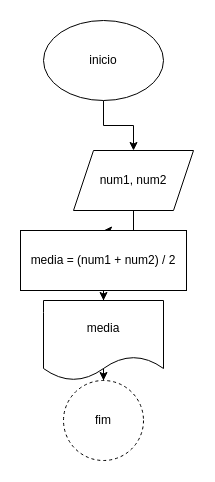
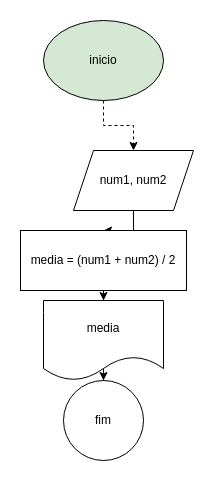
- <mxCell id="3" value="inicio" style="ellipse;whiteSpace=wrap;html=1;" vertex="1" parent="1"><mxGeometry x="43" y="20" width="120" height="80" as="geometry" /></mxCell>
+ <mxCell id="3" value="inicio" style="ellipse;whiteSpace=wrap;html=1;fillColor=#d5e8d4;" vertex="1" parent="1"><mxGeometry x="43" y="20" width="120" height="80" as="geometry" /></mxCell>
- <mxCell id="2" value="" style="edgeStyle=orthogonalEdgeStyle;rounded=0;orthogonalLoop=1;jettySize=auto;html=1;" edge="1" parent="1" source="3" target="5"><mxGeometry relative="1" as="geometry" /></mxCell>
+ <mxCell id="2" value="" style="edgeStyle=orthogonalEdgeStyle;rounded=0;orthogonalLoop=1;jettySize=auto;html=1;dashed=1;" edge="1" parent="1" source="3" target="5"><mxGeometry relative="1" as="geometry" /></mxCell>
- <mxCell id="10" value="fim" style="ellipse;whiteSpace=wrap;html=1;dashed=1;" vertex="1" parent="1"><mxGeometry x="63" y="380" width="80" height="80" as="geometry" /></mxCell>
+ <mxCell id="10" value="fim" style="ellipse;whiteSpace=wrap;html=1;" vertex="1" parent="1"><mxGeometry x="63" y="380" width="80" height="80" as="geometry" /></mxCell>
